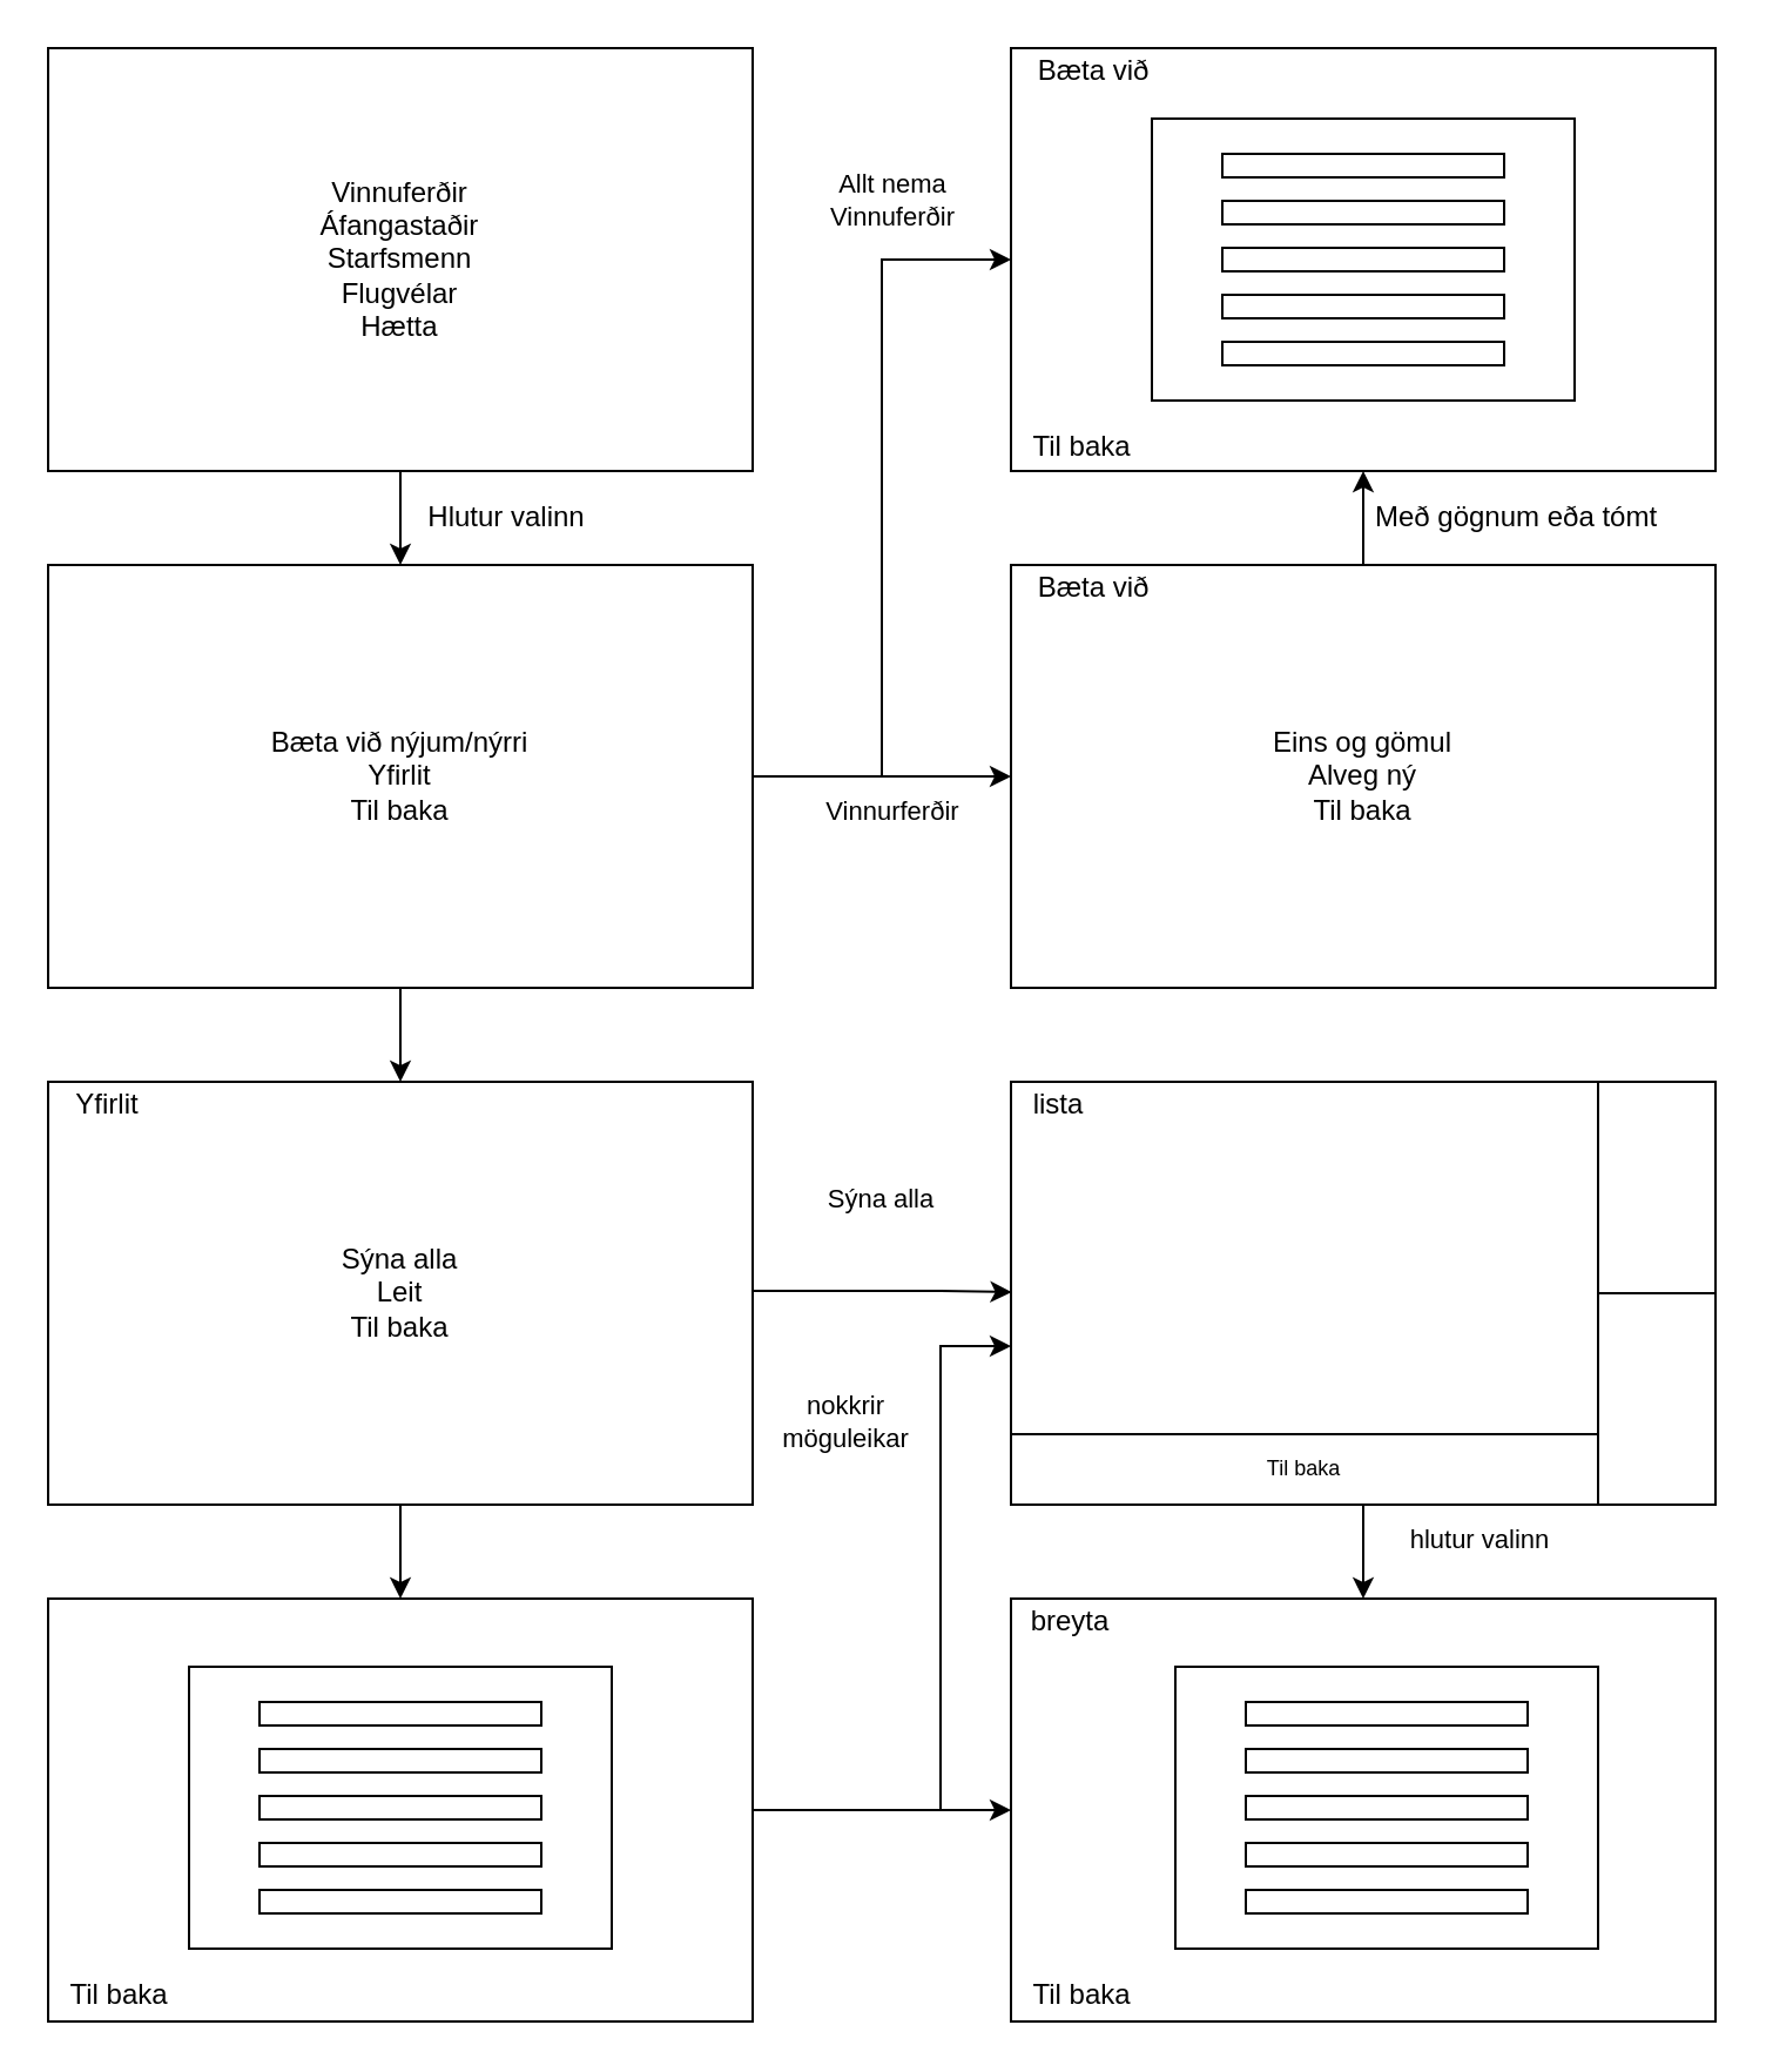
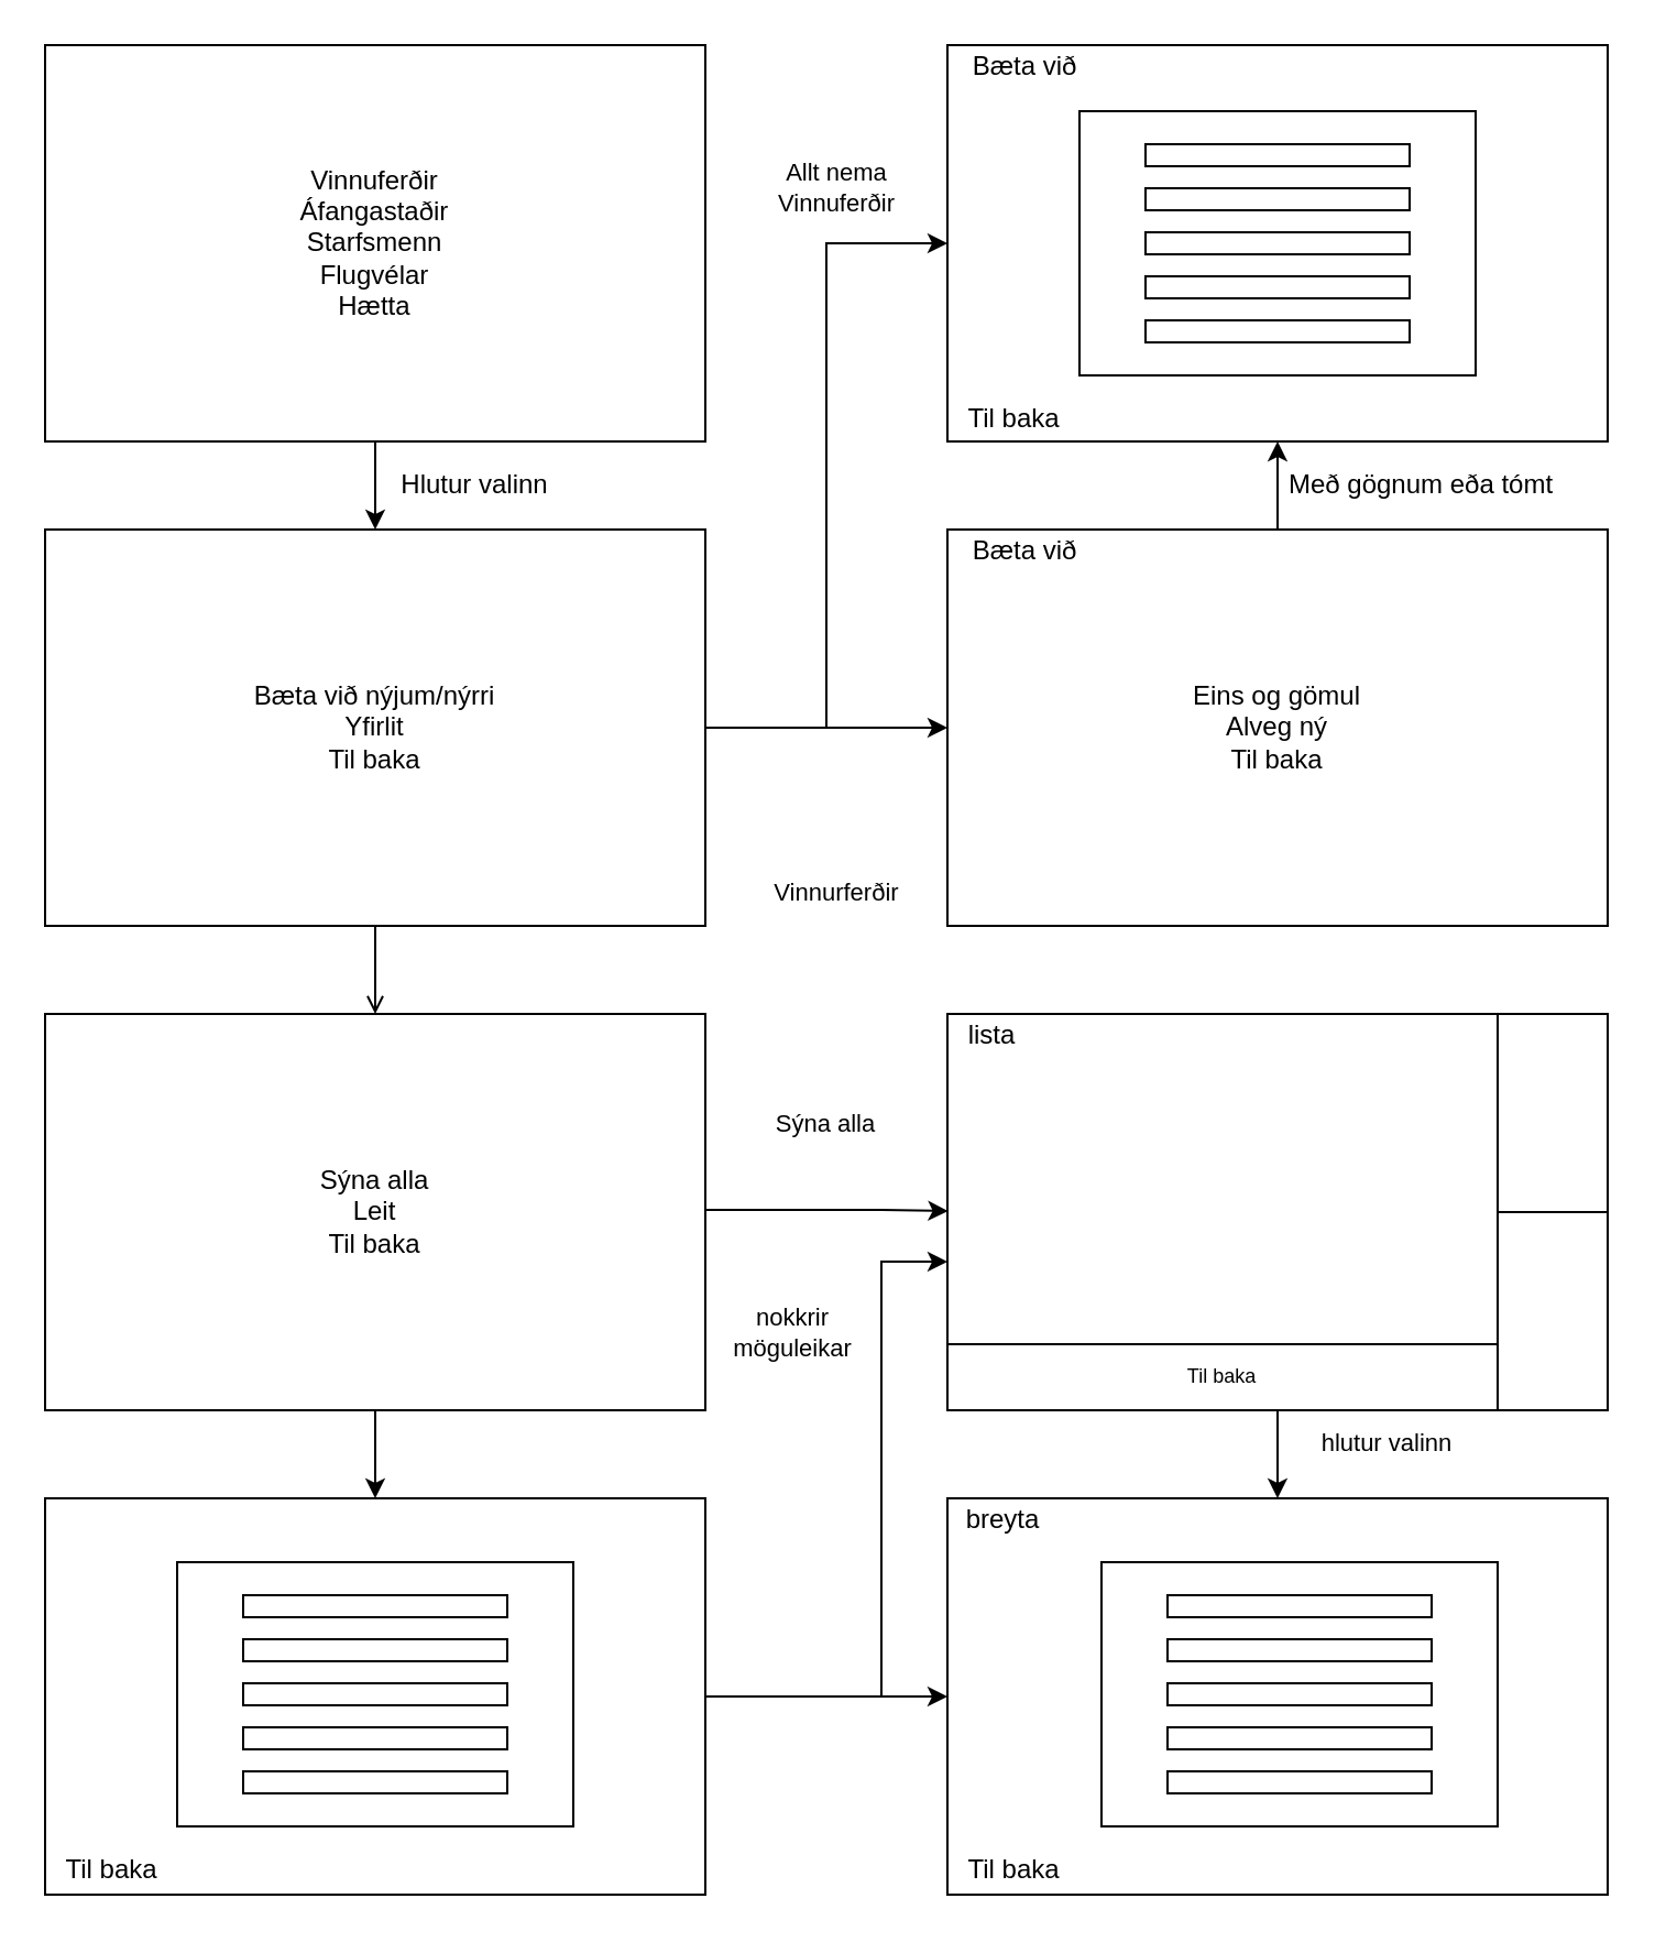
- <mxCell id="25" value="&lt;font style=&quot;font-size: 11px&quot;&gt;Vinnurferðir&lt;/font&gt;" style="text;html=1;strokeColor=none;fillColor=none;align=center;verticalAlign=middle;whiteSpace=wrap;rounded=0;fontSize=9;" parent="1" vertex="1"><mxGeometry x="340" y="330" width="80" height="30" as="geometry" /></mxCell>
+ <mxCell id="25" value="&lt;font style=&quot;font-size: 11px&quot;&gt;Vinnurferðir&lt;/font&gt;" style="text;html=1;strokeColor=none;fillColor=none;align=center;verticalAlign=middle;whiteSpace=wrap;rounded=0;fontSize=9;" parent="1" vertex="1"><mxGeometry x="340" y="390" width="80" height="30" as="geometry" /></mxCell>
- <mxCell id="7" style="edgeStyle=orthogonalEdgeStyle;rounded=0;jumpSize=1;orthogonalLoop=1;jettySize=auto;html=1;entryX=0.5;entryY=0;entryDx=0;entryDy=0;fontSize=9;" parent="1" source="8" target="11" edge="1"><mxGeometry relative="1" as="geometry" /></mxCell>
+ <mxCell id="7" style="edgeStyle=orthogonalEdgeStyle;rounded=0;jumpSize=1;orthogonalLoop=1;jettySize=auto;html=1;entryX=0.5;entryY=0;entryDx=0;entryDy=0;fontSize=9;endArrow=open;" parent="1" source="8" target="11" edge="1"><mxGeometry relative="1" as="geometry" /></mxCell>
- <mxCell id="21" value="Yfirlit" style="text;html=1;align=center;verticalAlign=middle;resizable=0;points=[];;autosize=1;" parent="1" vertex="1"><mxGeometry x="20" y="460" width="50" height="20" as="geometry" /></mxCell>
